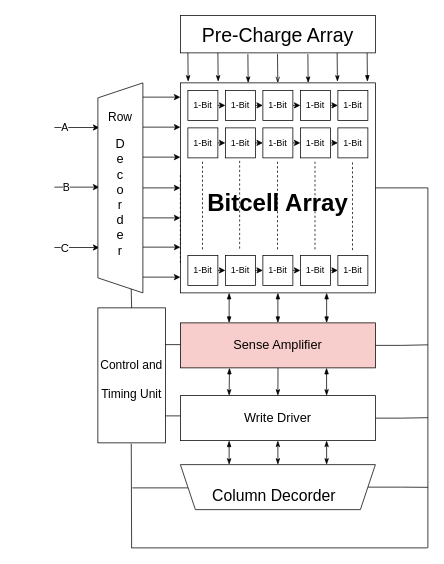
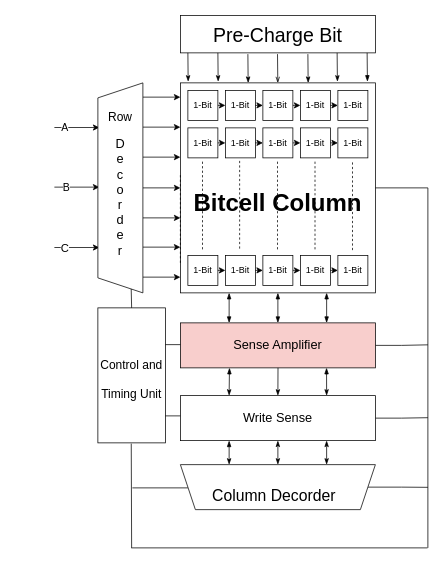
- <mxCell id="87" value="&lt;font style=&quot;font-size: 26px&quot;&gt;Pre-Charge Array&lt;/font&gt;" style="rounded=0;whiteSpace=wrap;html=1;fontSize=32;" vertex="1" parent="1"><mxGeometry x="240" y="20" width="260" height="50" as="geometry" /></mxCell>
+ <mxCell id="87" value="&lt;font style=&quot;font-size: 26px&quot;&gt;Pre-Charge Bit&lt;/font&gt;" style="rounded=0;whiteSpace=wrap;html=1;fontSize=32;" vertex="1" parent="1"><mxGeometry x="240" y="20" width="260" height="50" as="geometry" /></mxCell>
- <mxCell id="77" value="Bitcell Array" style="text;html=1;strokeColor=none;fillColor=none;align=center;verticalAlign=middle;whiteSpace=wrap;rounded=0;fontSize=32;fontStyle=1" vertex="1" parent="1"><mxGeometry x="240" y="220" width="260" height="100" as="geometry" /></mxCell>
+ <mxCell id="77" value="Bitcell Column" style="text;html=1;strokeColor=none;fillColor=none;align=center;verticalAlign=middle;whiteSpace=wrap;rounded=0;fontSize=32;fontStyle=1" vertex="1" parent="1"><mxGeometry x="240" y="220" width="260" height="100" as="geometry" /></mxCell>
- <mxCell id="99" value="&lt;font style=&quot;font-size: 17px&quot;&gt;Write Driver&lt;/font&gt;" style="rounded=0;whiteSpace=wrap;html=1;fontSize=14;" vertex="1" parent="1"><mxGeometry x="240" y="527" width="260" height="60" as="geometry" /></mxCell>
+ <mxCell id="99" value="&lt;font style=&quot;font-size: 17px&quot;&gt;Write Sense&lt;/font&gt;" style="rounded=0;whiteSpace=wrap;html=1;fontSize=14;" vertex="1" parent="1"><mxGeometry x="240" y="527" width="260" height="60" as="geometry" /></mxCell>
